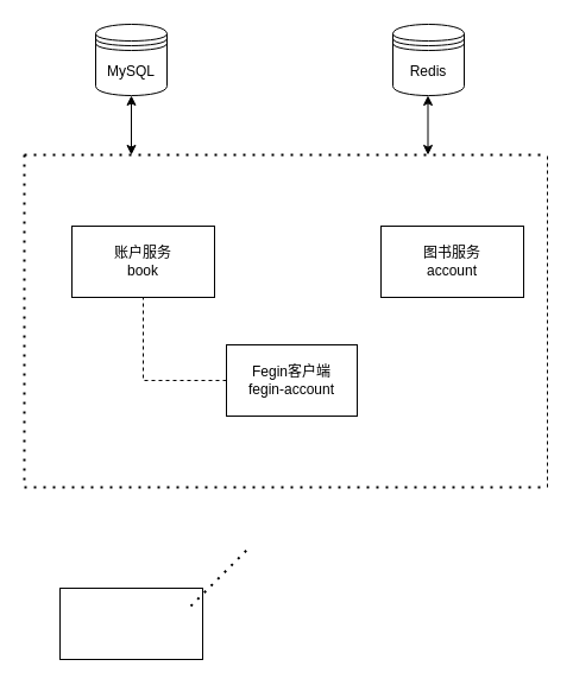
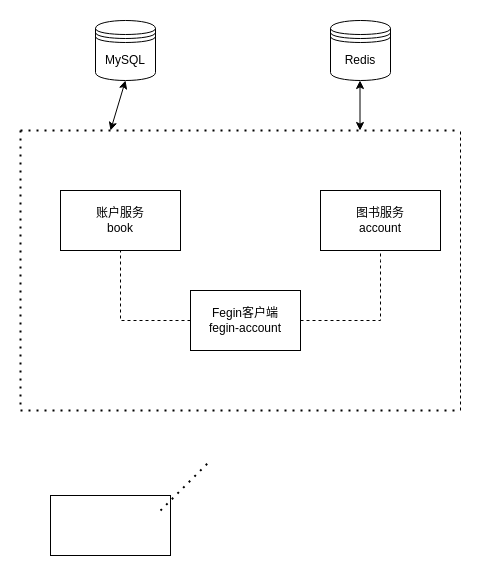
- <mxCell id="8" value="MySQL" style="shape=datastore;whiteSpace=wrap;html=1;" vertex="1" parent="1"><mxGeometry x="80" y="20" width="60" height="60" as="geometry" /></mxCell>
+ <mxCell id="8" value="MySQL" style="shape=datastore;whiteSpace=wrap;html=1;" vertex="1" parent="1"><mxGeometry x="95" y="20" width="60" height="60" as="geometry" /></mxCell>
+ <mxCell id="6" value="" style="endArrow=none;dashed=1;html=1;rounded=0;entryX=0.5;entryY=1;entryDx=0;entryDy=0;exitX=1;exitY=0.5;exitDx=0;exitDy=0;" edge="1" parent="1" source="4" target="3"><mxGeometry width="50" height="50" relative="1" as="geometry"><mxPoint x="310" y="330" as="sourcePoint" /><mxPoint x="368" y="250" as="targetPoint" /><Array as="points"><mxPoint x="380" y="320" /><mxPoint x="380" y="260" /></Array></mxGeometry></mxCell>
